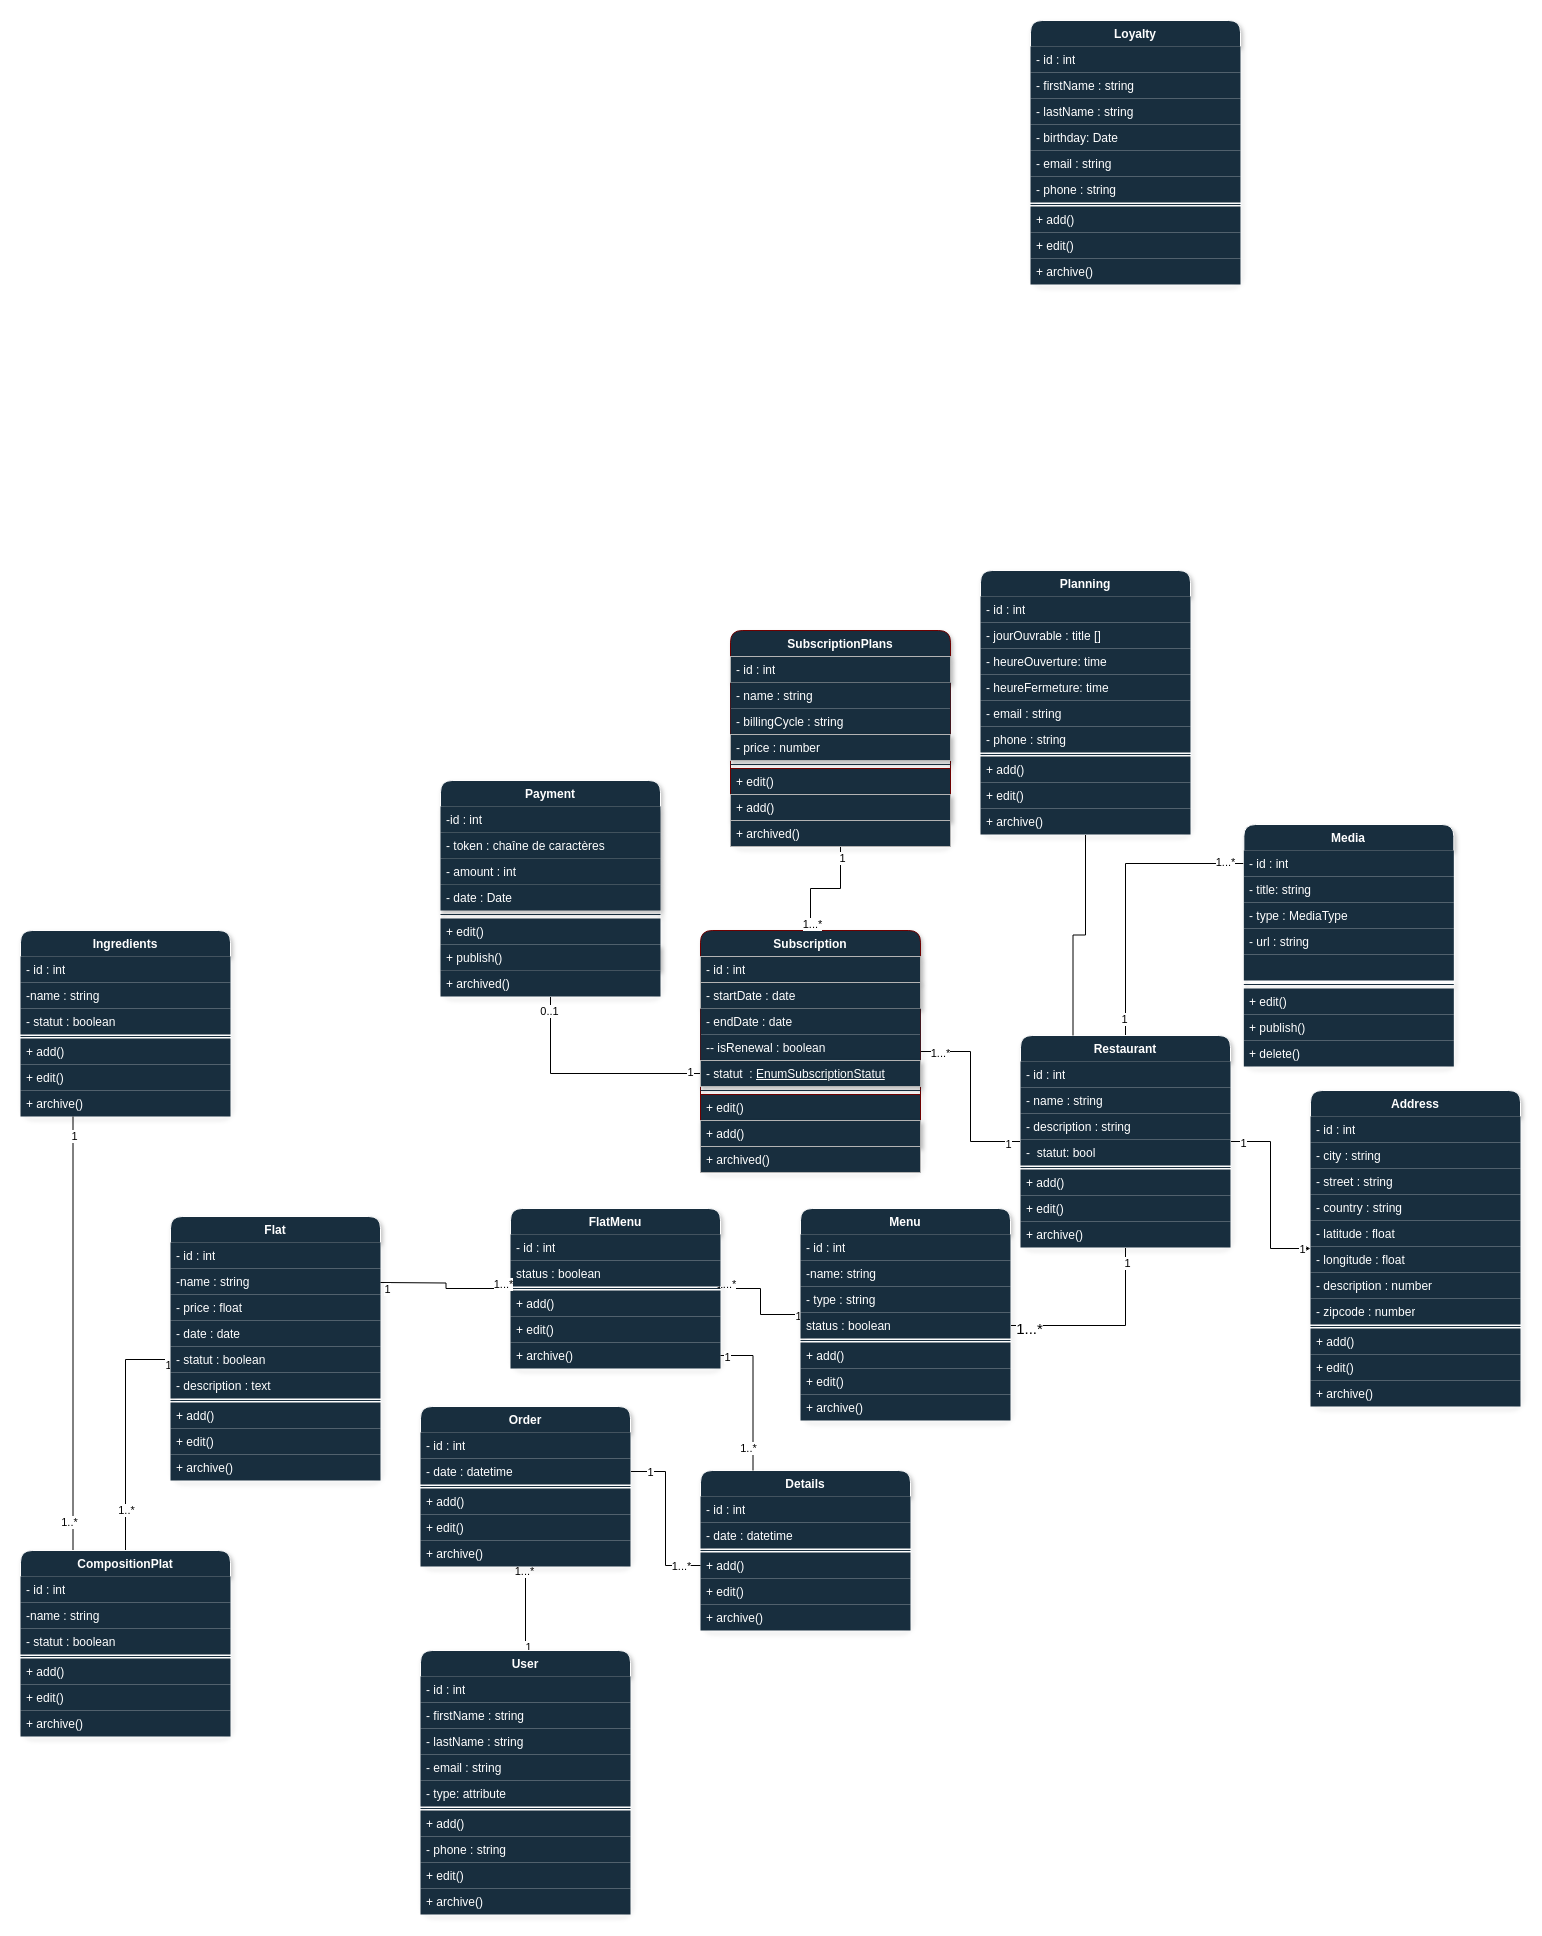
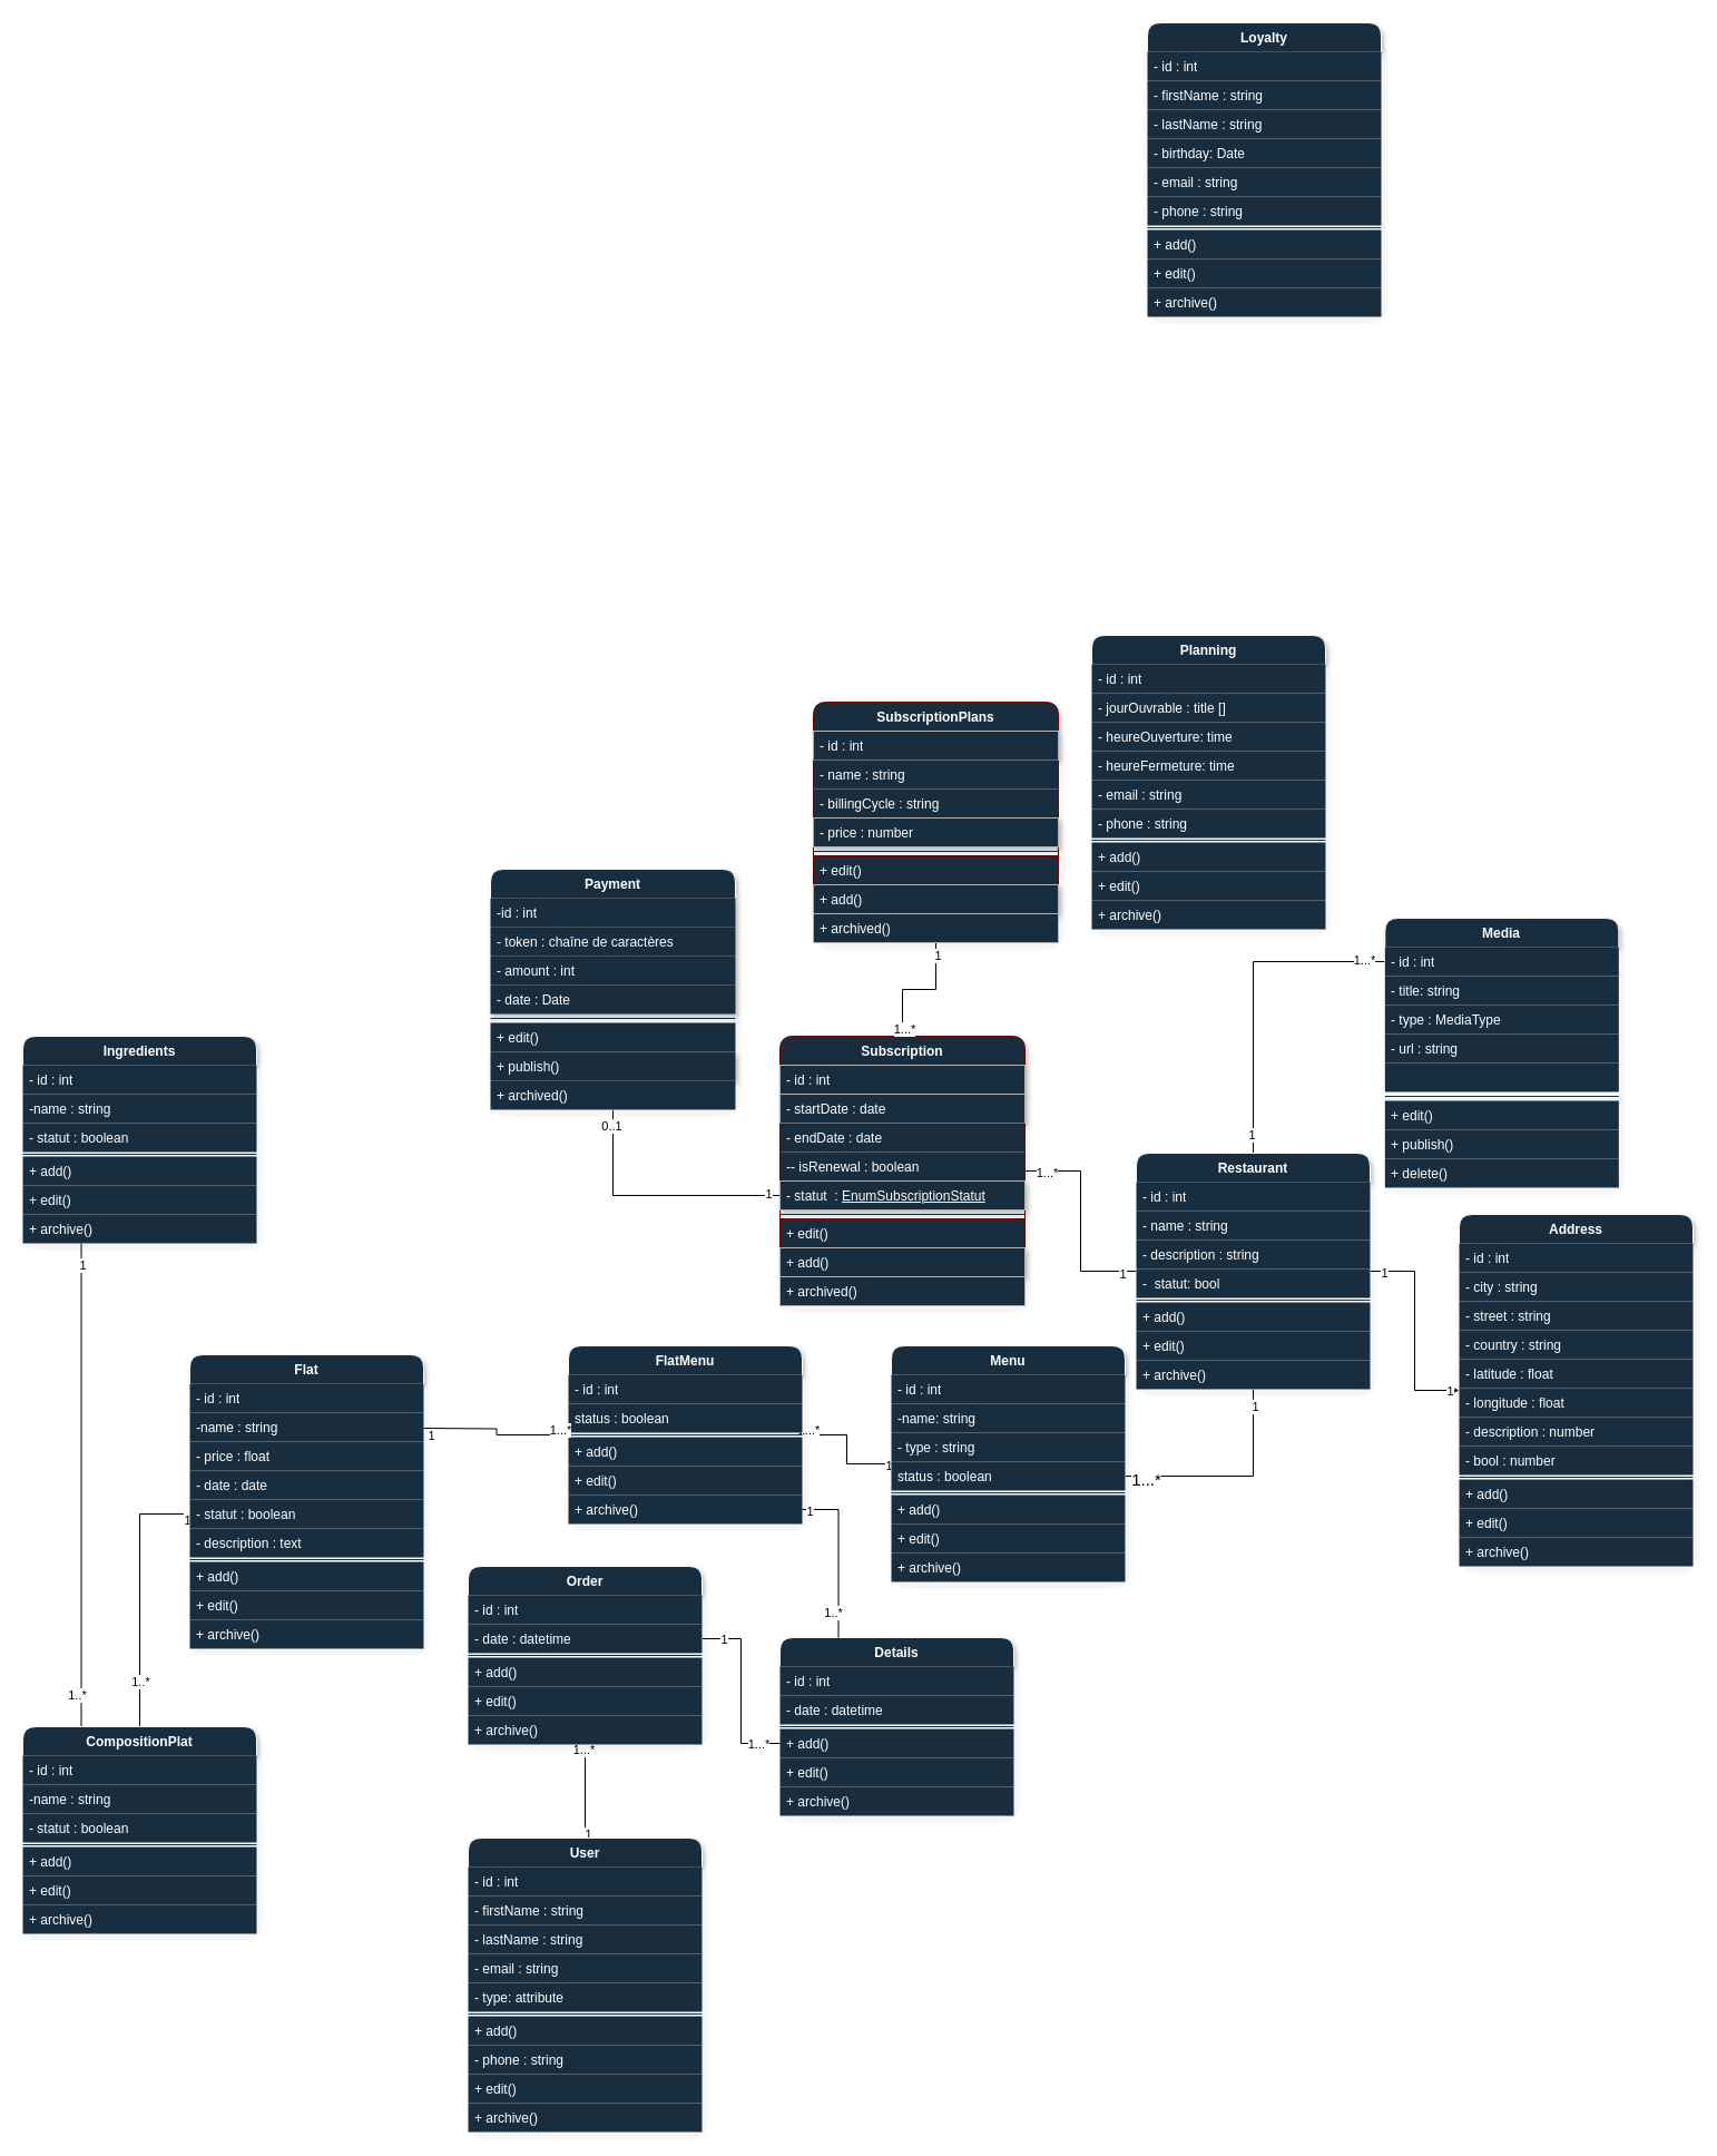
- <mxCell id="116" style="edgeStyle=orthogonalEdgeStyle;rounded=0;orthogonalLoop=1;jettySize=auto;html=1;entryX=0.25;entryY=0;entryDx=0;entryDy=0;endArrow=none;endFill=0;" edge="1" parent="1" source="117" target="28"><mxGeometry relative="1" as="geometry" /></mxCell>
- <mxCell id="136" value="- zipcode : number" style="text;strokeColor=none;fillColor=#182E3E;align=left;verticalAlign=top;spacingLeft=4;spacingRight=4;overflow=hidden;rotatable=0;points=[[0,0.5],[1,0.5]];portConstraint=eastwest;whiteSpace=wrap;html=1;fontColor=#FFFFFF;" vertex="1" parent="128"><mxGeometry y="208" width="210" height="26" as="geometry" /></mxCell>
+ <mxCell id="136" value="- bool : number" style="text;strokeColor=none;fillColor=#182E3E;align=left;verticalAlign=top;spacingLeft=4;spacingRight=4;overflow=hidden;rotatable=0;points=[[0,0.5],[1,0.5]];portConstraint=eastwest;whiteSpace=wrap;html=1;fontColor=#FFFFFF;" vertex="1" parent="128"><mxGeometry y="208" width="210" height="26" as="geometry" /></mxCell>
